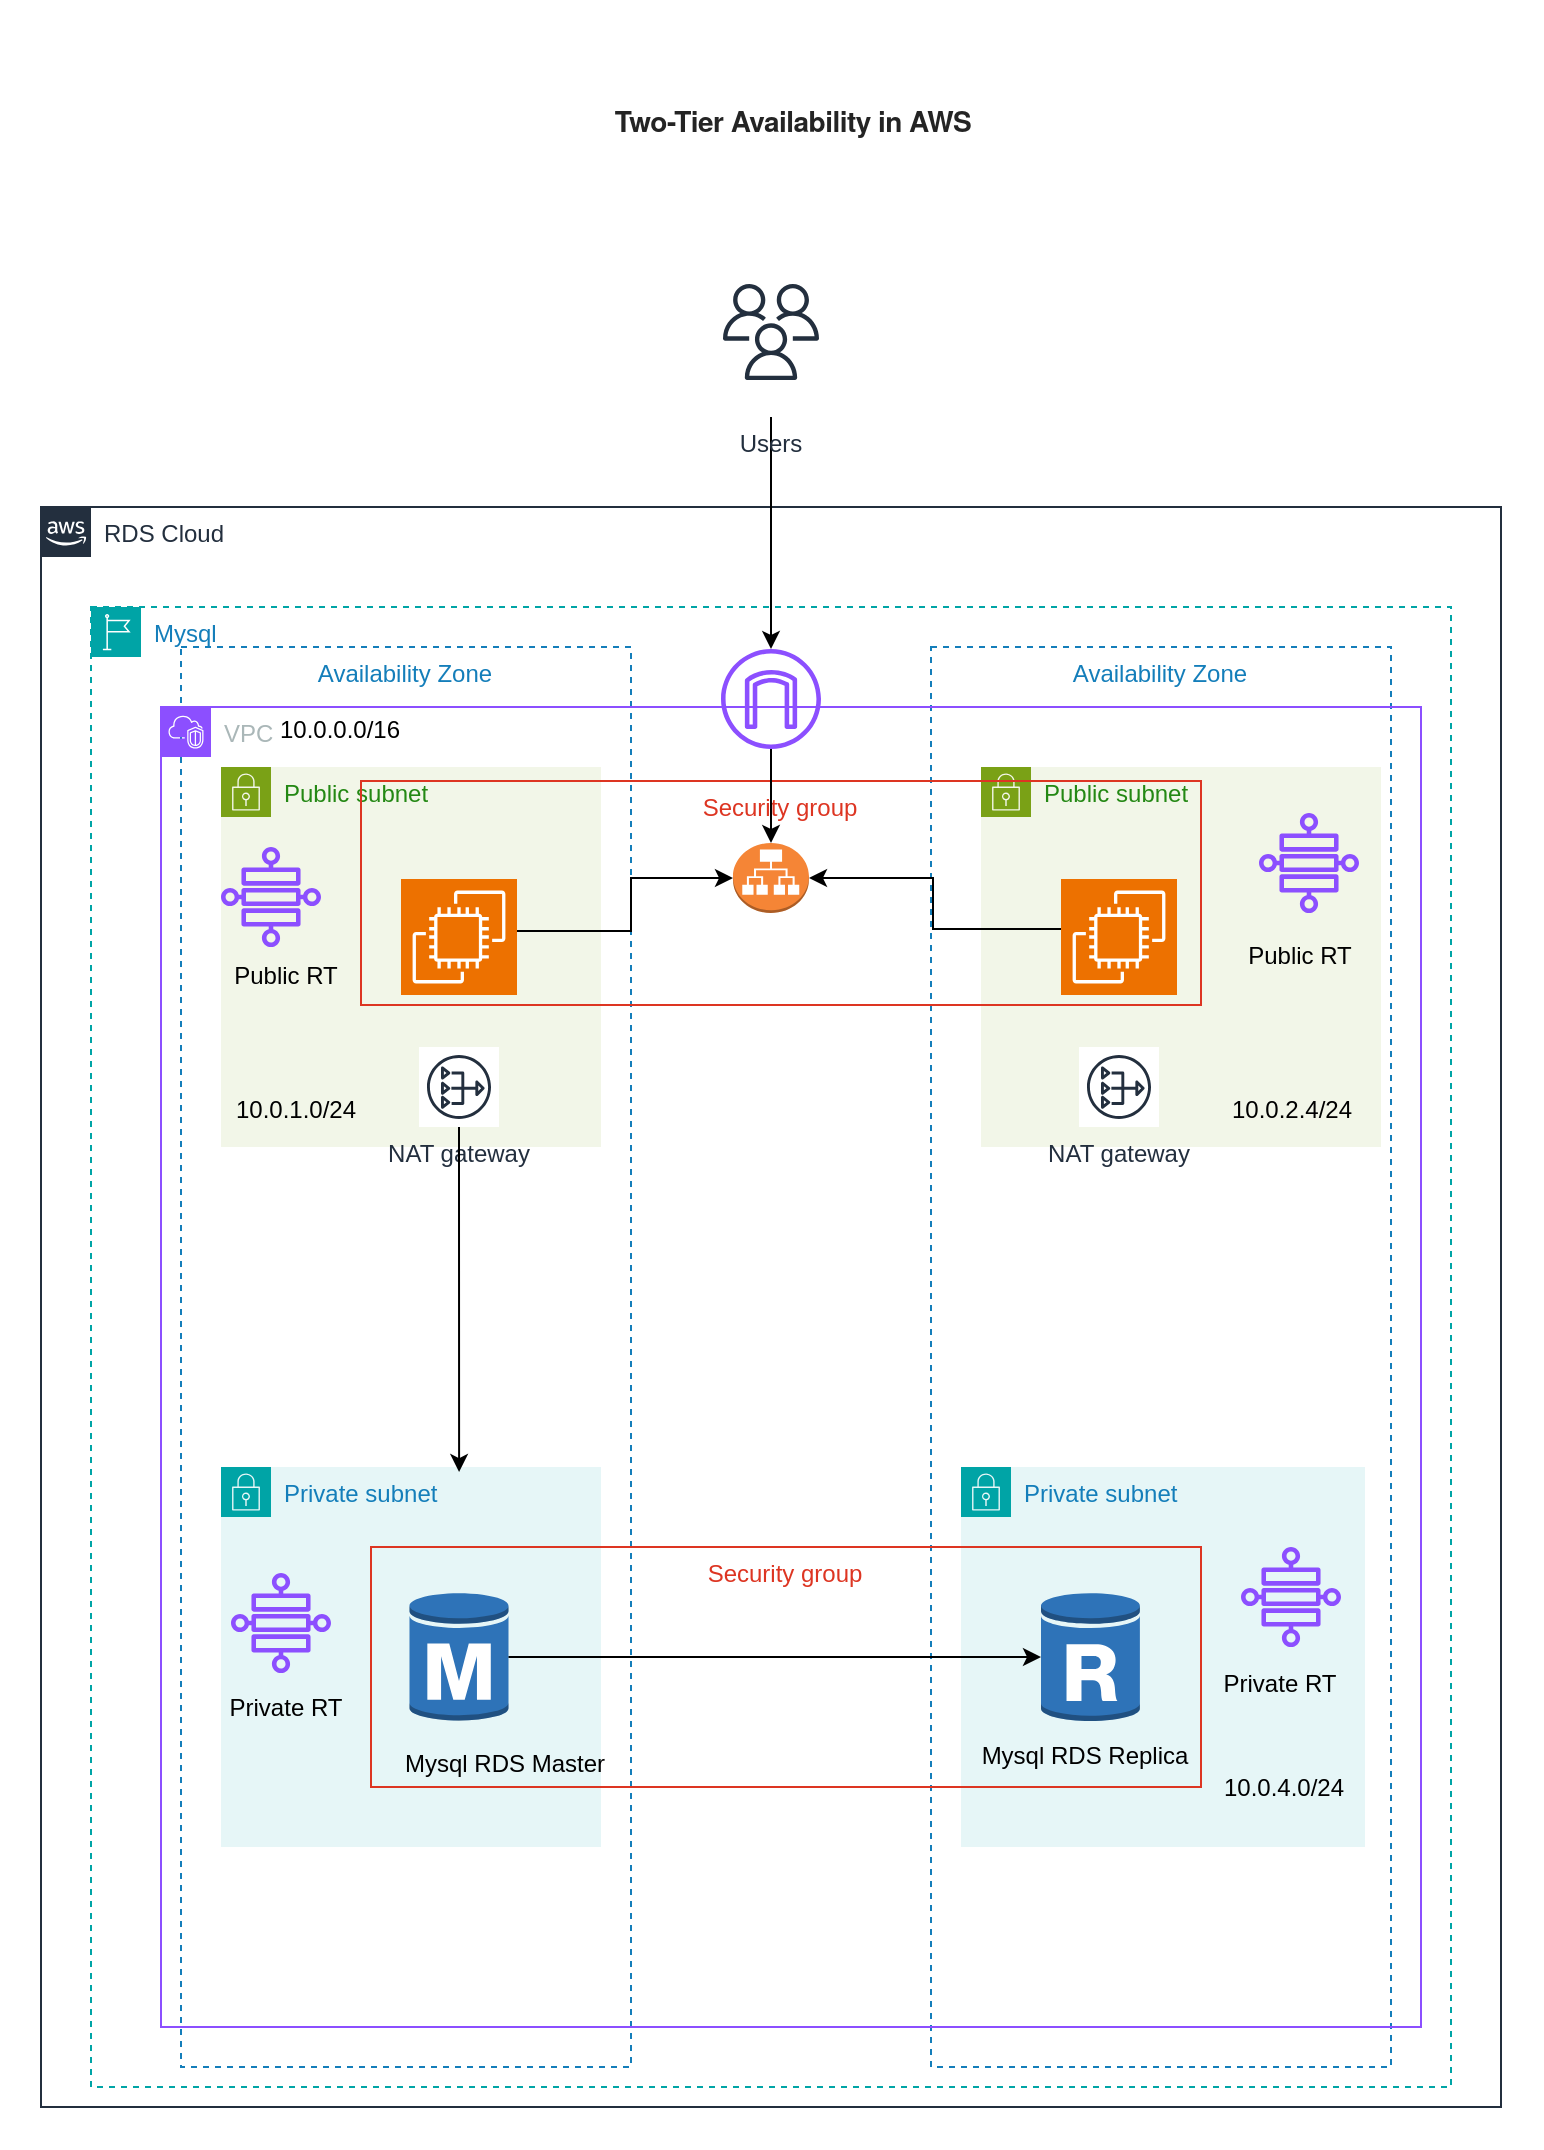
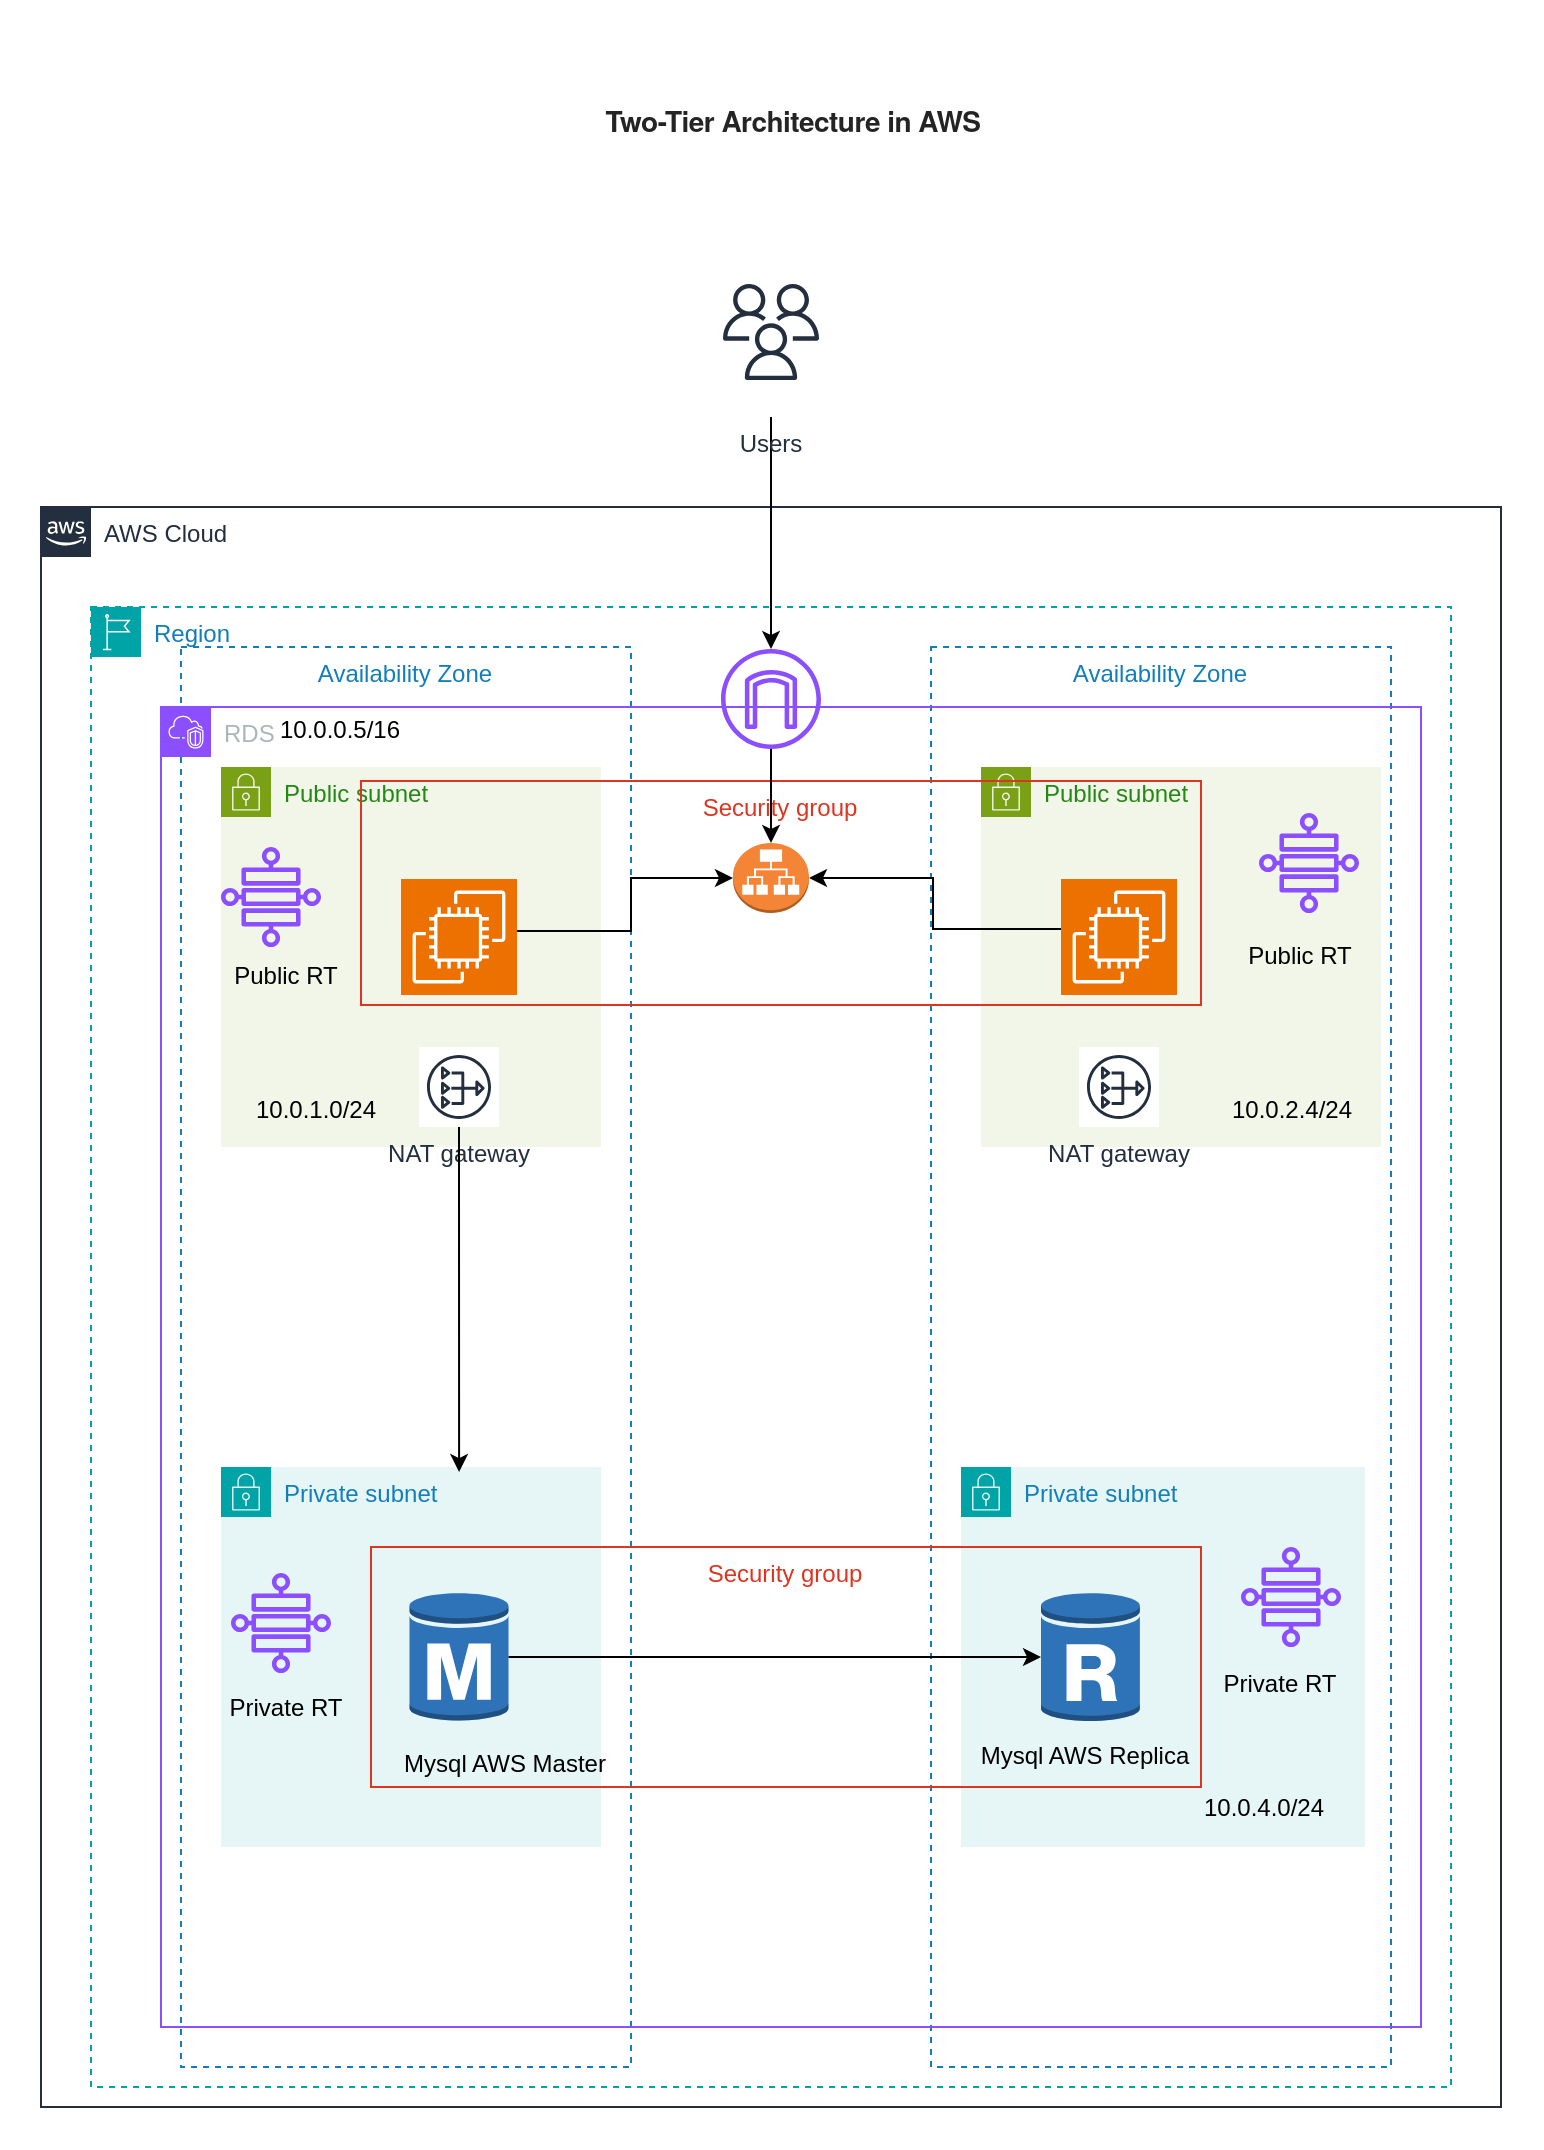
- <mxCell id="42" value="&lt;h1 style=&quot;box-sizing: inherit; margin: 1.19em 0px 32px; font-family: sohne, &amp;quot;Helvetica Neue&amp;quot;, Helvetica, Arial, sans-serif; color: rgb(36, 36, 36); line-height: 52px; letter-spacing: -0.011em; text-align: start; background-color: rgb(255, 255, 255);&quot; data-selectable-paragraph=&quot;&quot; data-testid=&quot;storyTitle&quot; class=&quot;pw-post-title gu gv gw bf gx gy gz ha hb hc hd he hf hg hh hi hj hk hl hm hn ho hp hq hr hs ht hu hv hw bk&quot; id=&quot;d9da&quot;&gt;&lt;font style=&quot;font-size: 14px;&quot;&gt;Two-Tier Availability in AWS&lt;/font&gt;&lt;/h1&gt;" style="text;html=1;align=center;verticalAlign=middle;whiteSpace=wrap;rounded=0;" parent="1" vertex="1"><mxGeometry x="247" y="20" width="299" height="55" as="geometry" /></mxCell>
+ <mxCell id="42" value="&lt;h1 style=&quot;box-sizing: inherit; margin: 1.19em 0px 32px; font-family: sohne, &amp;quot;Helvetica Neue&amp;quot;, Helvetica, Arial, sans-serif; color: rgb(36, 36, 36); line-height: 52px; letter-spacing: -0.011em; text-align: start; background-color: rgb(255, 255, 255);&quot; data-selectable-paragraph=&quot;&quot; data-testid=&quot;storyTitle&quot; class=&quot;pw-post-title gu gv gw bf gx gy gz ha hb hc hd he hf hg hh hi hj hk hl hm hn ho hp hq hr hs ht hu hv hw bk&quot; id=&quot;d9da&quot;&gt;&lt;font style=&quot;font-size: 14px;&quot;&gt;Two-Tier Architecture in AWS&lt;/font&gt;&lt;/h1&gt;" style="text;html=1;align=center;verticalAlign=middle;whiteSpace=wrap;rounded=0;" parent="1" vertex="1"><mxGeometry x="247" y="20" width="299" height="55" as="geometry" /></mxCell>
- <mxCell id="2" value="RDS Cloud" style="points=[[0,0],[0.25,0],[0.5,0],[0.75,0],[1,0],[1,0.25],[1,0.5],[1,0.75],[1,1],[0.75,1],[0.5,1],[0.25,1],[0,1],[0,0.75],[0,0.5],[0,0.25]];outlineConnect=0;gradientColor=none;html=1;whiteSpace=wrap;fontSize=12;fontStyle=0;container=1;pointerEvents=0;collapsible=0;recursiveResize=0;shape=mxgraph.aws4.group;grIcon=mxgraph.aws4.group_aws_cloud_alt;strokeColor=#232F3E;fillColor=none;verticalAlign=top;align=left;spacingLeft=30;fontColor=#232F3E;dashed=0;" parent="1" vertex="1"><mxGeometry x="20" y="242" width="730" height="800" as="geometry" /></mxCell>
+ <mxCell id="2" value="AWS Cloud" style="points=[[0,0],[0.25,0],[0.5,0],[0.75,0],[1,0],[1,0.25],[1,0.5],[1,0.75],[1,1],[0.75,1],[0.5,1],[0.25,1],[0,1],[0,0.75],[0,0.5],[0,0.25]];outlineConnect=0;gradientColor=none;html=1;whiteSpace=wrap;fontSize=12;fontStyle=0;container=1;pointerEvents=0;collapsible=0;recursiveResize=0;shape=mxgraph.aws4.group;grIcon=mxgraph.aws4.group_aws_cloud_alt;strokeColor=#232F3E;fillColor=none;verticalAlign=top;align=left;spacingLeft=30;fontColor=#232F3E;dashed=0;" parent="1" vertex="1"><mxGeometry x="20" y="242" width="730" height="800" as="geometry" /></mxCell>
- <mxCell id="3" value="Mysql" style="points=[[0,0],[0.25,0],[0.5,0],[0.75,0],[1,0],[1,0.25],[1,0.5],[1,0.75],[1,1],[0.75,1],[0.5,1],[0.25,1],[0,1],[0,0.75],[0,0.5],[0,0.25]];outlineConnect=0;gradientColor=none;html=1;whiteSpace=wrap;fontSize=12;fontStyle=0;container=1;pointerEvents=0;collapsible=0;recursiveResize=0;shape=mxgraph.aws4.group;grIcon=mxgraph.aws4.group_region;strokeColor=#00A4A6;fillColor=none;verticalAlign=top;align=left;spacingLeft=30;fontColor=#147EBA;dashed=1;" parent="2" vertex="1"><mxGeometry x="25" y="50" width="680" height="740" as="geometry" /></mxCell>
+ <mxCell id="3" value="Region" style="points=[[0,0],[0.25,0],[0.5,0],[0.75,0],[1,0],[1,0.25],[1,0.5],[1,0.75],[1,1],[0.75,1],[0.5,1],[0.25,1],[0,1],[0,0.75],[0,0.5],[0,0.25]];outlineConnect=0;gradientColor=none;html=1;whiteSpace=wrap;fontSize=12;fontStyle=0;container=1;pointerEvents=0;collapsible=0;recursiveResize=0;shape=mxgraph.aws4.group;grIcon=mxgraph.aws4.group_region;strokeColor=#00A4A6;fillColor=none;verticalAlign=top;align=left;spacingLeft=30;fontColor=#147EBA;dashed=1;" parent="2" vertex="1"><mxGeometry x="25" y="50" width="680" height="740" as="geometry" /></mxCell>
- <mxCell id="27" value="10.0.0.0/16" style="text;html=1;align=center;verticalAlign=middle;whiteSpace=wrap;rounded=0;" parent="6" vertex="1"><mxGeometry x="60" y="-3" width="60" height="30" as="geometry" /></mxCell>
+ <mxCell id="27" value="10.0.0.5/16" style="text;html=1;align=center;verticalAlign=middle;whiteSpace=wrap;rounded=0;" parent="6" vertex="1"><mxGeometry x="60" y="-3" width="60" height="30" as="geometry" /></mxCell>
- <mxCell id="6" value="VPC" style="points=[[0,0],[0.25,0],[0.5,0],[0.75,0],[1,0],[1,0.25],[1,0.5],[1,0.75],[1,1],[0.75,1],[0.5,1],[0.25,1],[0,1],[0,0.75],[0,0.5],[0,0.25]];outlineConnect=0;gradientColor=none;html=1;whiteSpace=wrap;fontSize=12;fontStyle=0;container=1;pointerEvents=0;collapsible=0;recursiveResize=0;shape=mxgraph.aws4.group;grIcon=mxgraph.aws4.group_vpc2;strokeColor=#8C4FFF;fillColor=none;verticalAlign=top;align=left;spacingLeft=30;fontColor=#AAB7B8;dashed=0;" parent="3" vertex="1"><mxGeometry x="35" y="50" width="630" height="660" as="geometry" /></mxCell>
+ <mxCell id="6" value="RDS" style="points=[[0,0],[0.25,0],[0.5,0],[0.75,0],[1,0],[1,0.25],[1,0.5],[1,0.75],[1,1],[0.75,1],[0.5,1],[0.25,1],[0,1],[0,0.75],[0,0.5],[0,0.25]];outlineConnect=0;gradientColor=none;html=1;whiteSpace=wrap;fontSize=12;fontStyle=0;container=1;pointerEvents=0;collapsible=0;recursiveResize=0;shape=mxgraph.aws4.group;grIcon=mxgraph.aws4.group_vpc2;strokeColor=#8C4FFF;fillColor=none;verticalAlign=top;align=left;spacingLeft=30;fontColor=#AAB7B8;dashed=0;" parent="3" vertex="1"><mxGeometry x="35" y="50" width="630" height="660" as="geometry" /></mxCell>
- <mxCell id="11" value="10.0.1.0/24" style="text;html=1;align=center;verticalAlign=middle;whiteSpace=wrap;rounded=0;" parent="7" vertex="1"><mxGeometry x="8" y="157" width="60" height="30" as="geometry" /></mxCell>
+ <mxCell id="11" value="10.0.1.0/24" style="text;html=1;align=center;verticalAlign=middle;whiteSpace=wrap;rounded=0;" parent="7" vertex="1"><mxGeometry x="18" y="157" width="60" height="30" as="geometry" /></mxCell>
- <mxCell id="29" value="Mysql RDS Replica" style="text;html=1;align=center;verticalAlign=middle;whiteSpace=wrap;rounded=0;" parent="6" vertex="1"><mxGeometry x="408" y="510" width="109" height="30" as="geometry" /></mxCell>
+ <mxCell id="29" value="Mysql AWS Replica" style="text;html=1;align=center;verticalAlign=middle;whiteSpace=wrap;rounded=0;" parent="6" vertex="1"><mxGeometry x="408" y="510" width="109" height="30" as="geometry" /></mxCell>
- <mxCell id="28" value="Mysql RDS Master" style="text;html=1;align=center;verticalAlign=middle;whiteSpace=wrap;rounded=0;" parent="6" vertex="1"><mxGeometry x="119" y="514" width="107" height="30" as="geometry" /></mxCell>
+ <mxCell id="28" value="Mysql AWS Master" style="text;html=1;align=center;verticalAlign=middle;whiteSpace=wrap;rounded=0;" parent="6" vertex="1"><mxGeometry x="119" y="514" width="107" height="30" as="geometry" /></mxCell>
- <mxCell id="20" value="10.0.4.0/24" style="text;html=1;align=center;verticalAlign=middle;whiteSpace=wrap;rounded=0;" parent="18" vertex="1"><mxGeometry x="132" y="146" width="60" height="30" as="geometry" /></mxCell>
+ <mxCell id="20" value="10.0.4.0/24" style="text;html=1;align=center;verticalAlign=middle;whiteSpace=wrap;rounded=0;" parent="18" vertex="1"><mxGeometry x="122" y="156" width="60" height="30" as="geometry" /></mxCell>
